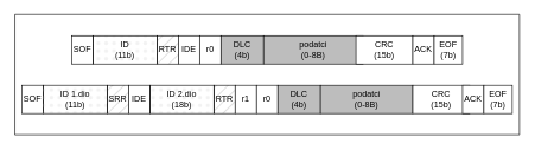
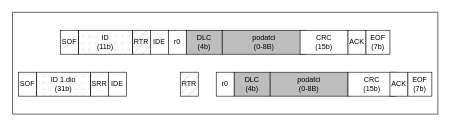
- <mxCell id="15" value="&lt;div&gt;ID 1.dio&lt;br&gt;&lt;/div&gt;&lt;div&gt;(11b)&lt;/div&gt;" style="rounded=0;whiteSpace=wrap;html=1;fillStyle=dots;fillColor=#F2F2F2;" vertex="1" parent="13"><mxGeometry x="30" width="90" height="40" as="geometry" /></mxCell>
+ <mxCell id="15" value="&lt;div&gt;ID 1.dio&lt;br&gt;&lt;/div&gt;&lt;div&gt;(31b)&lt;/div&gt;" style="rounded=0;whiteSpace=wrap;html=1;fillStyle=dots;fillColor=#F2F2F2;" vertex="1" parent="13"><mxGeometry x="30" width="90" height="40" as="geometry" /></mxCell>
- <mxCell id="16" value="SRR" style="rounded=0;whiteSpace=wrap;html=1;fillStyle=hatch;fillColor=#BDBDBD;" vertex="1" parent="13"><mxGeometry x="120" width="30" height="40" as="geometry" /></mxCell>
+ <mxCell id="16" value="SRR" style="rounded=0;whiteSpace=wrap;html=1;fillStyle=hatch;fillColor=#f2f2f2;" vertex="1" parent="13"><mxGeometry x="120" width="30" height="40" as="geometry" /></mxCell>
- <mxCell id="18" value="&lt;div&gt;ID 2.dio&lt;/div&gt;&lt;div&gt;(18b)&lt;br&gt;&lt;/div&gt;" style="rounded=0;whiteSpace=wrap;html=1;fillStyle=dots;fillColor=#F2F2F2;" vertex="1" parent="13"><mxGeometry x="180" width="90" height="40" as="geometry" /></mxCell>
- <mxCell id="20" value="r1" style="rounded=0;whiteSpace=wrap;html=1;" vertex="1" parent="13"><mxGeometry x="300" width="30" height="40" as="geometry" /></mxCell>
